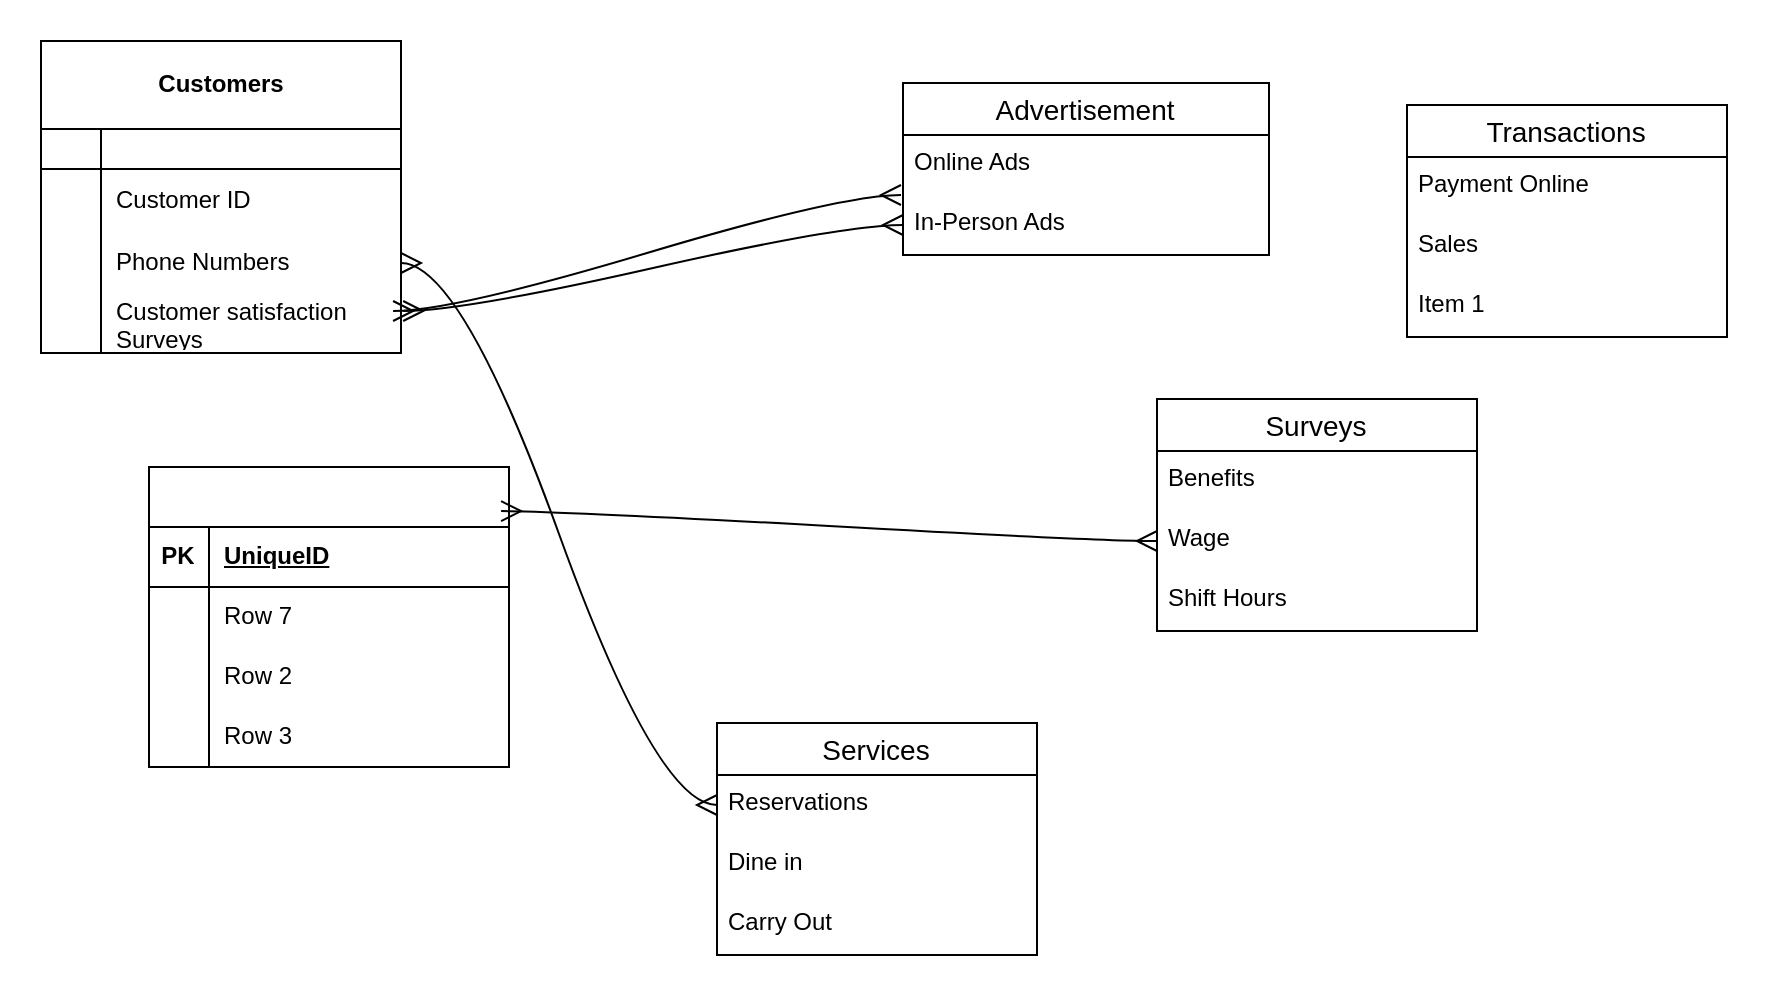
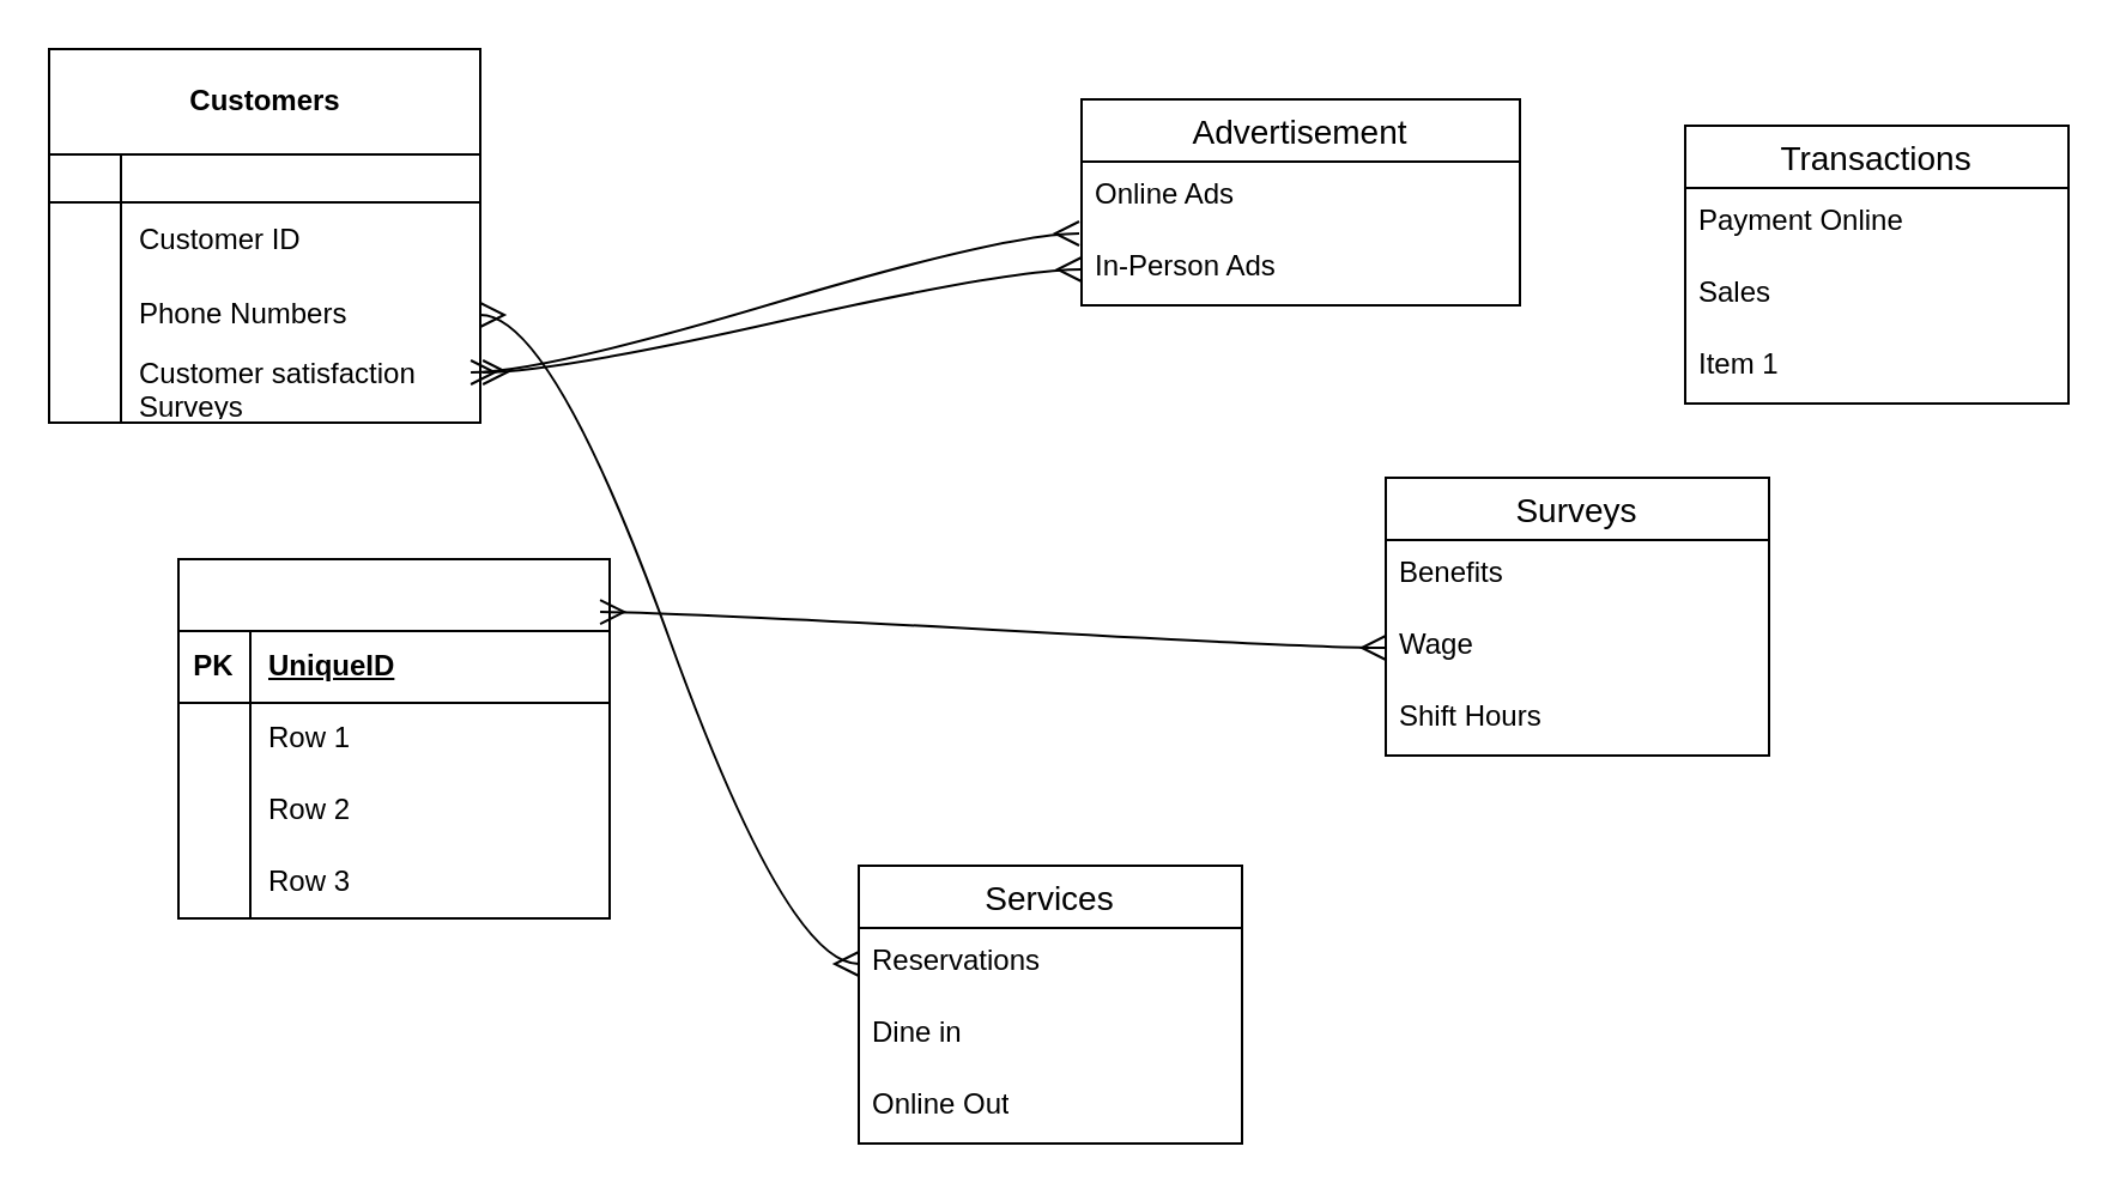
- <mxCell id="41" value="Row 7" style="shape=partialRectangle;connectable=0;fillColor=none;top=0;left=0;bottom=0;right=0;align=left;spacingLeft=6;overflow=hidden;whiteSpace=wrap;html=1;" vertex="1" parent="39"><mxGeometry x="30" width="150" height="30" as="geometry"><mxRectangle width="150" height="30" as="alternateBounds" /></mxGeometry></mxCell>
+ <mxCell id="41" value="Row 1" style="shape=partialRectangle;connectable=0;fillColor=none;top=0;left=0;bottom=0;right=0;align=left;spacingLeft=6;overflow=hidden;whiteSpace=wrap;html=1;" vertex="1" parent="39"><mxGeometry x="30" width="150" height="30" as="geometry"><mxRectangle width="150" height="30" as="alternateBounds" /></mxGeometry></mxCell>
- <mxCell id="22" value="Carry Out" style="text;strokeColor=none;fillColor=none;spacingLeft=4;spacingRight=4;overflow=hidden;rotatable=0;points=[[0,0.5],[1,0.5]];portConstraint=eastwest;fontSize=12;whiteSpace=wrap;html=1;" vertex="1" parent="19"><mxGeometry y="86" width="160" height="30" as="geometry" /></mxCell>
+ <mxCell id="22" value="Online Out" style="text;strokeColor=none;fillColor=none;spacingLeft=4;spacingRight=4;overflow=hidden;rotatable=0;points=[[0,0.5],[1,0.5]];portConstraint=eastwest;fontSize=12;whiteSpace=wrap;html=1;" vertex="1" parent="19"><mxGeometry y="86" width="160" height="30" as="geometry" /></mxCell>
